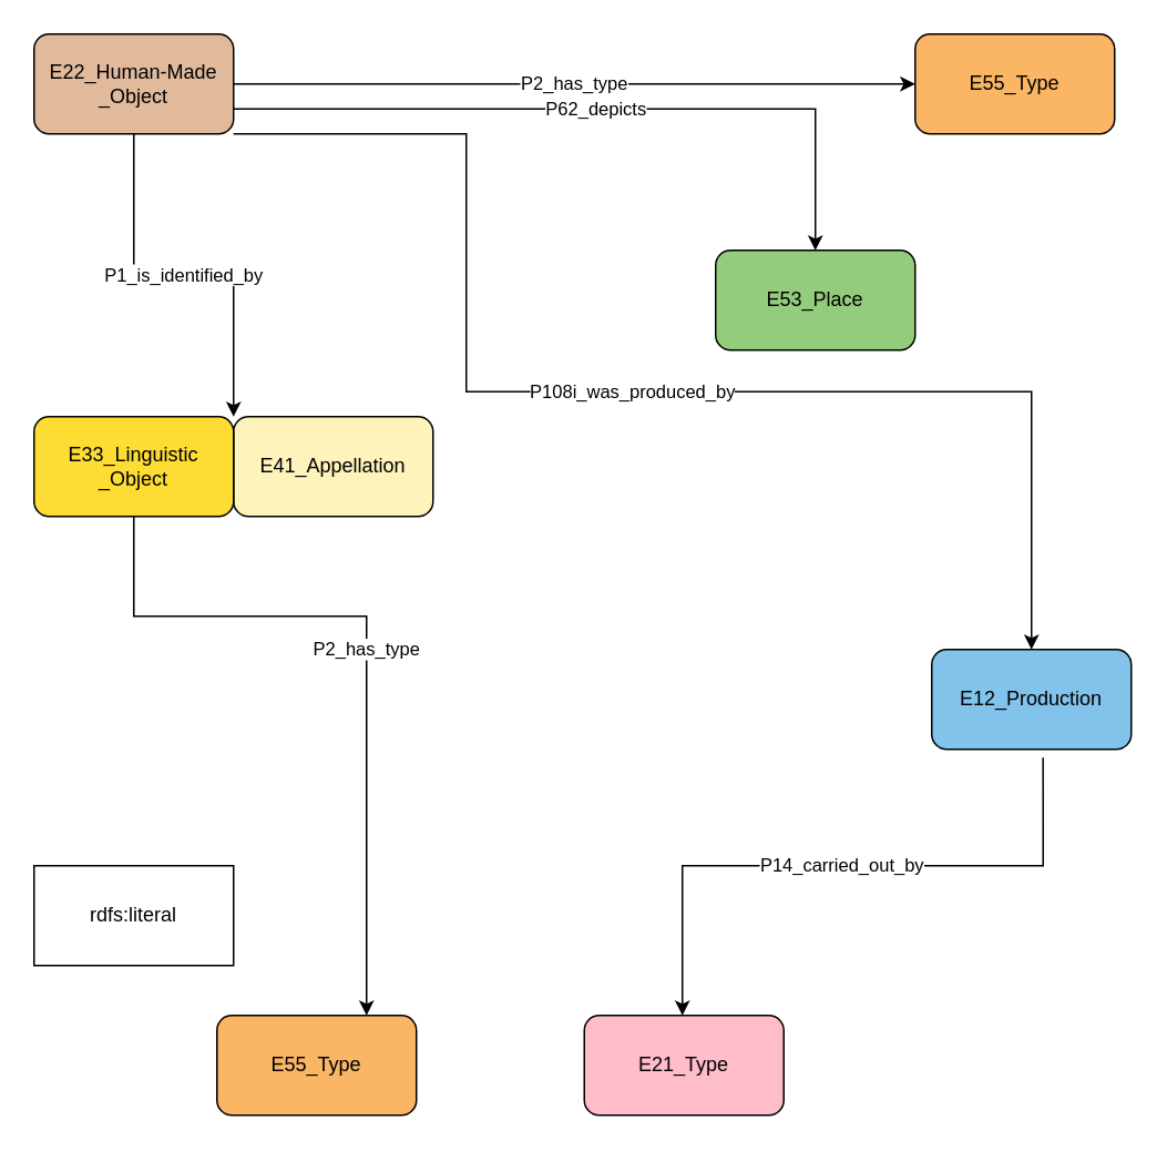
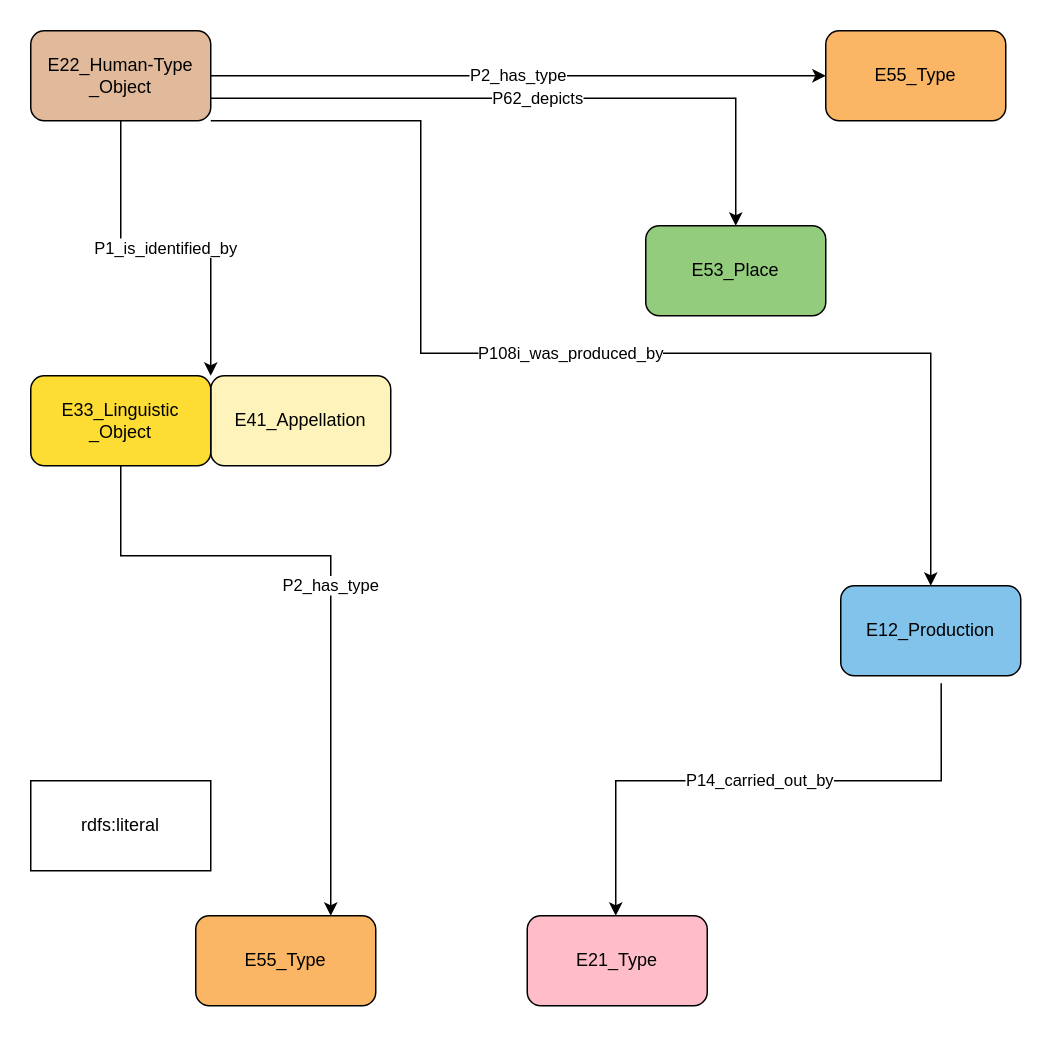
- <mxCell id="2" value="E22_Human-Made _Object" style="rounded=1;whiteSpace=wrap;html=1;fillColor=#e1ba9c" vertex="1" parent="1"><mxGeometry x="20" y="20" width="120" height="60" as="geometry" /></mxCell>
+ <mxCell id="2" value="E22_Human-Type _Object" style="rounded=1;whiteSpace=wrap;html=1;fillColor=#e1ba9c" vertex="1" parent="1"><mxGeometry x="20" y="20" width="120" height="60" as="geometry" /></mxCell>
